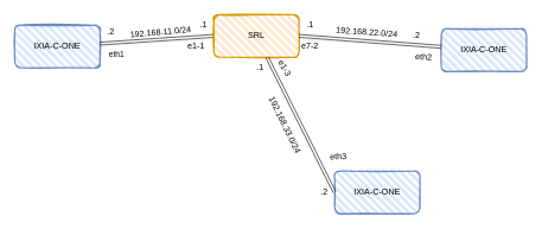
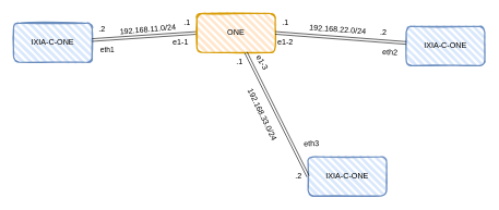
- <mxCell id="6" value="SRL" style="rounded=1;whiteSpace=wrap;html=1;strokeWidth=2;fillWeight=4;hachureGap=8;hachureAngle=45;fillColor=#ffe6cc;sketch=1;strokeColor=#d79b00;" parent="1" vertex="1"><mxGeometry x="300" y="20" width="120" height="60" as="geometry" /></mxCell>
+ <mxCell id="6" value="ONE" style="rounded=1;whiteSpace=wrap;html=1;strokeWidth=2;fillWeight=4;hachureGap=8;hachureAngle=45;fillColor=#ffe6cc;sketch=1;strokeColor=#d79b00;" parent="1" vertex="1"><mxGeometry x="300" y="20" width="120" height="60" as="geometry" /></mxCell>
- <mxCell id="9" value="e7-2" style="text;html=1;align=center;verticalAlign=middle;resizable=0;points=[];autosize=1;strokeColor=none;fillColor=none;" parent="1" vertex="1"><mxGeometry x="410" y="50" width="50" height="30" as="geometry" /></mxCell>
+ <mxCell id="9" value="e1-2" style="text;html=1;align=center;verticalAlign=middle;resizable=0;points=[];autosize=1;strokeColor=none;fillColor=none;" parent="1" vertex="1"><mxGeometry x="410" y="50" width="50" height="30" as="geometry" /></mxCell>
